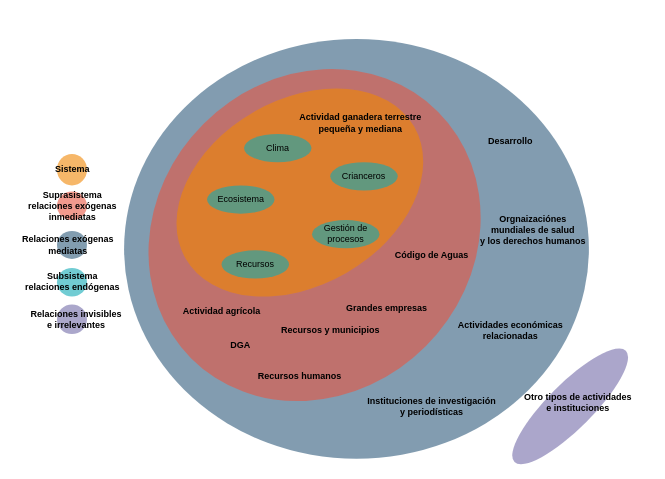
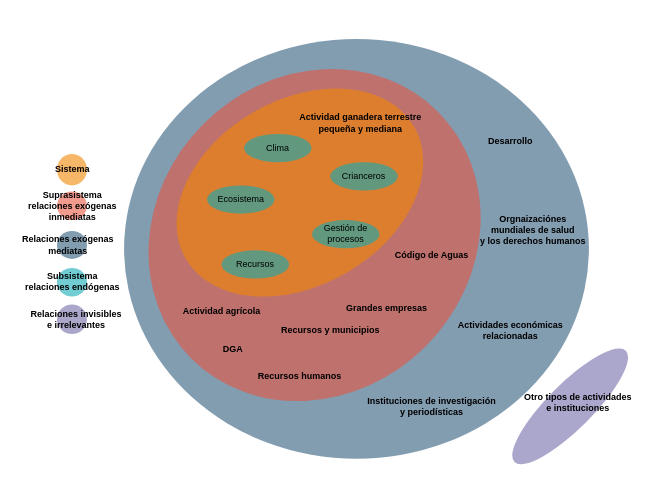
- <mxCell id="32" value="DGA" style="text;html=1;align=center;verticalAlign=middle;resizable=0;points=[];autosize=1;strokeColor=none;fontStyle=1" vertex="1" parent="1"><mxGeometry x="300" y="419.28" width="40" height="20" as="geometry" /></mxCell>
+ <mxCell id="32" value="DGA" style="text;html=1;align=center;verticalAlign=middle;resizable=0;points=[];autosize=1;strokeColor=none;fontStyle=1" vertex="1" parent="1"><mxGeometry x="290" y="424.28" width="40" height="20" as="geometry" /></mxCell>
